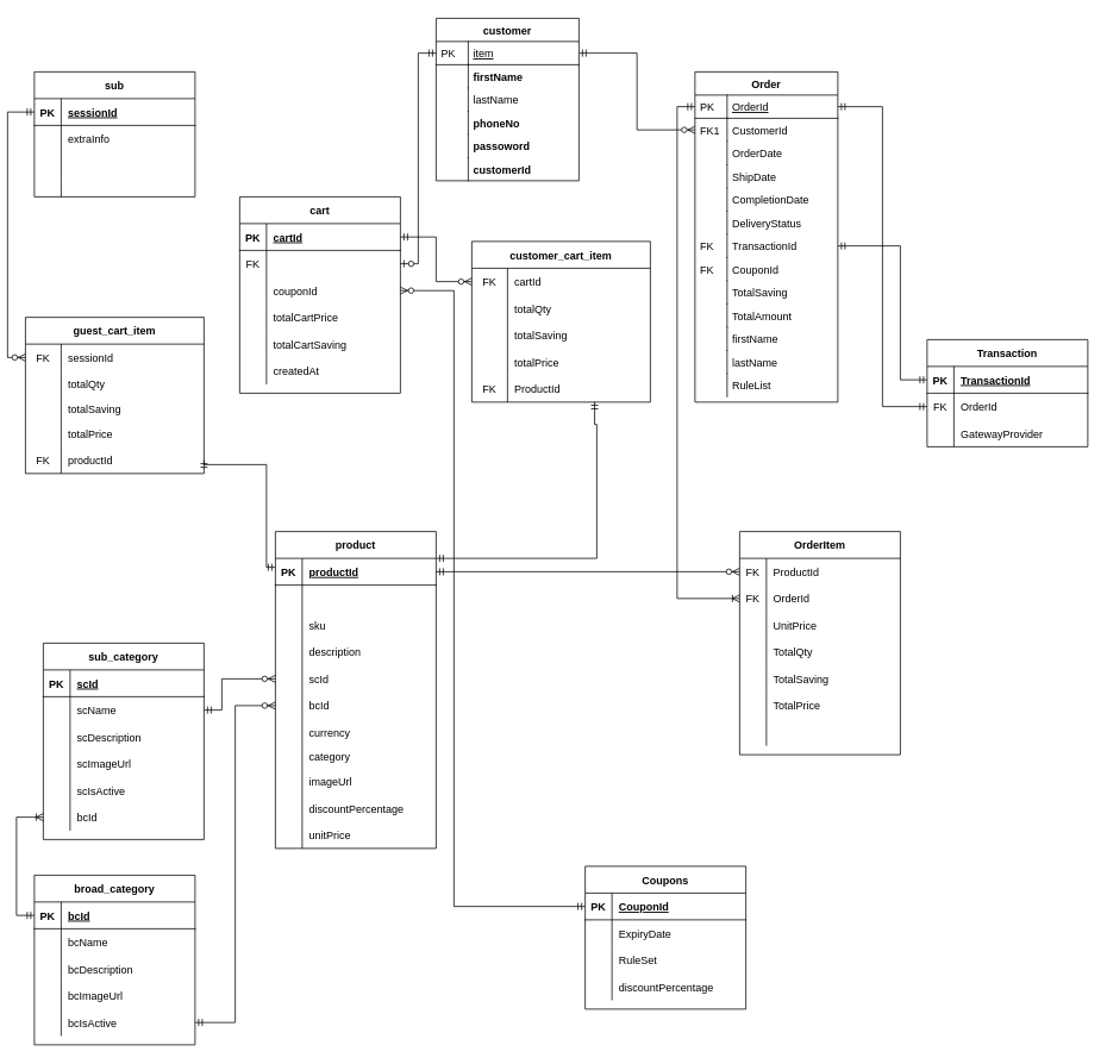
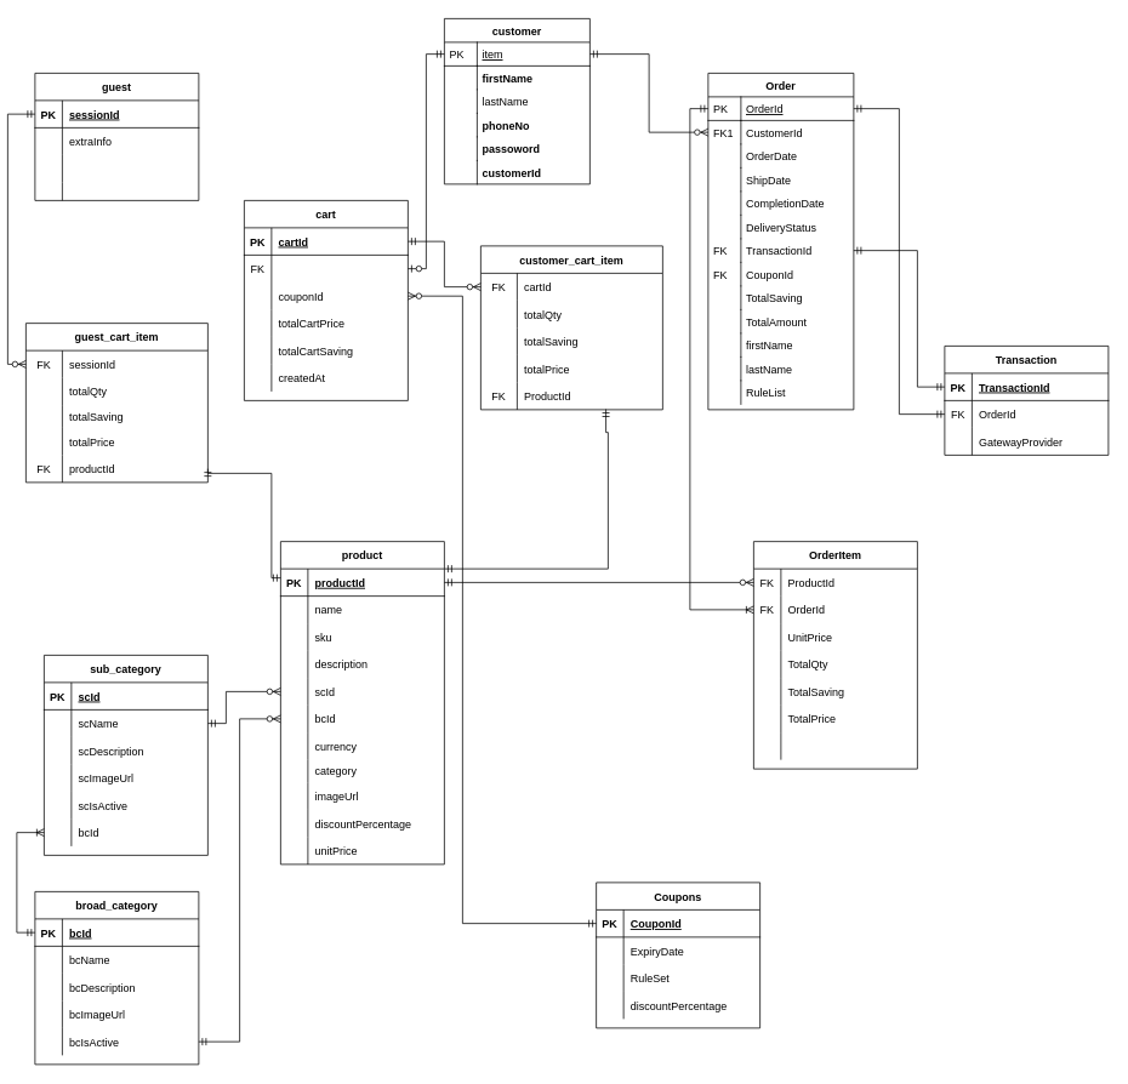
- <mxCell id="37" value="sub" style="shape=table;startSize=30;container=1;collapsible=1;childLayout=tableLayout;fixedRows=1;rowLines=0;fontStyle=1;align=center;resizeLast=1;" parent="1" vertex="1"><mxGeometry x="30" y="80" width="180" height="140" as="geometry" /></mxCell>
+ <mxCell id="37" value="guest" style="shape=table;startSize=30;container=1;collapsible=1;childLayout=tableLayout;fixedRows=1;rowLines=0;fontStyle=1;align=center;resizeLast=1;" parent="1" vertex="1"><mxGeometry x="30" y="80" width="180" height="140" as="geometry" /></mxCell>
+ <mxCell id="147" value="name" style="shape=partialRectangle;connectable=0;fillColor=none;top=0;left=0;bottom=0;right=0;align=left;spacingLeft=6;overflow=hidden;" parent="145" vertex="1"><mxGeometry x="30" width="150" height="30" as="geometry" /></mxCell>
